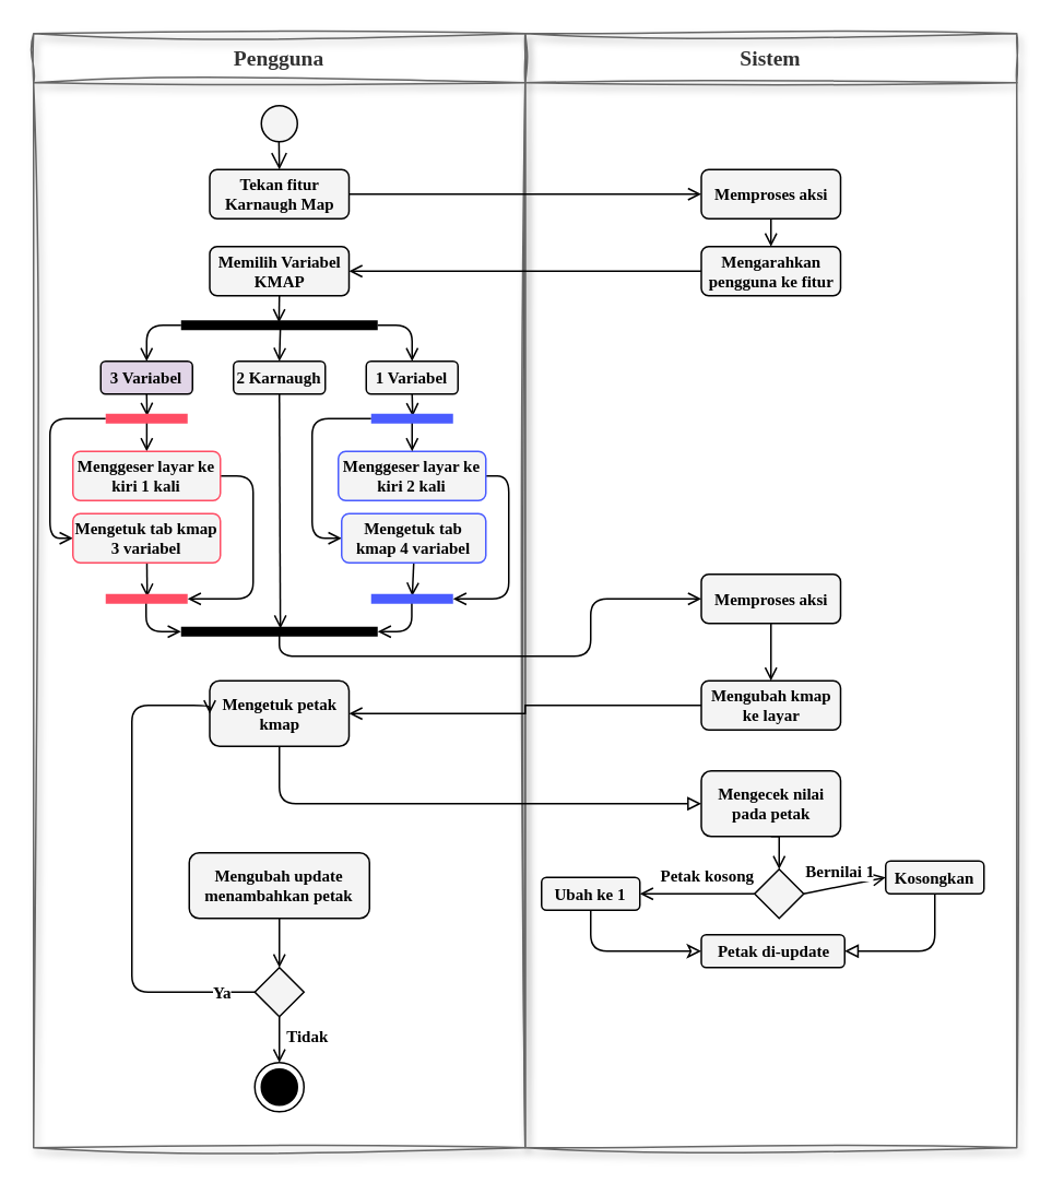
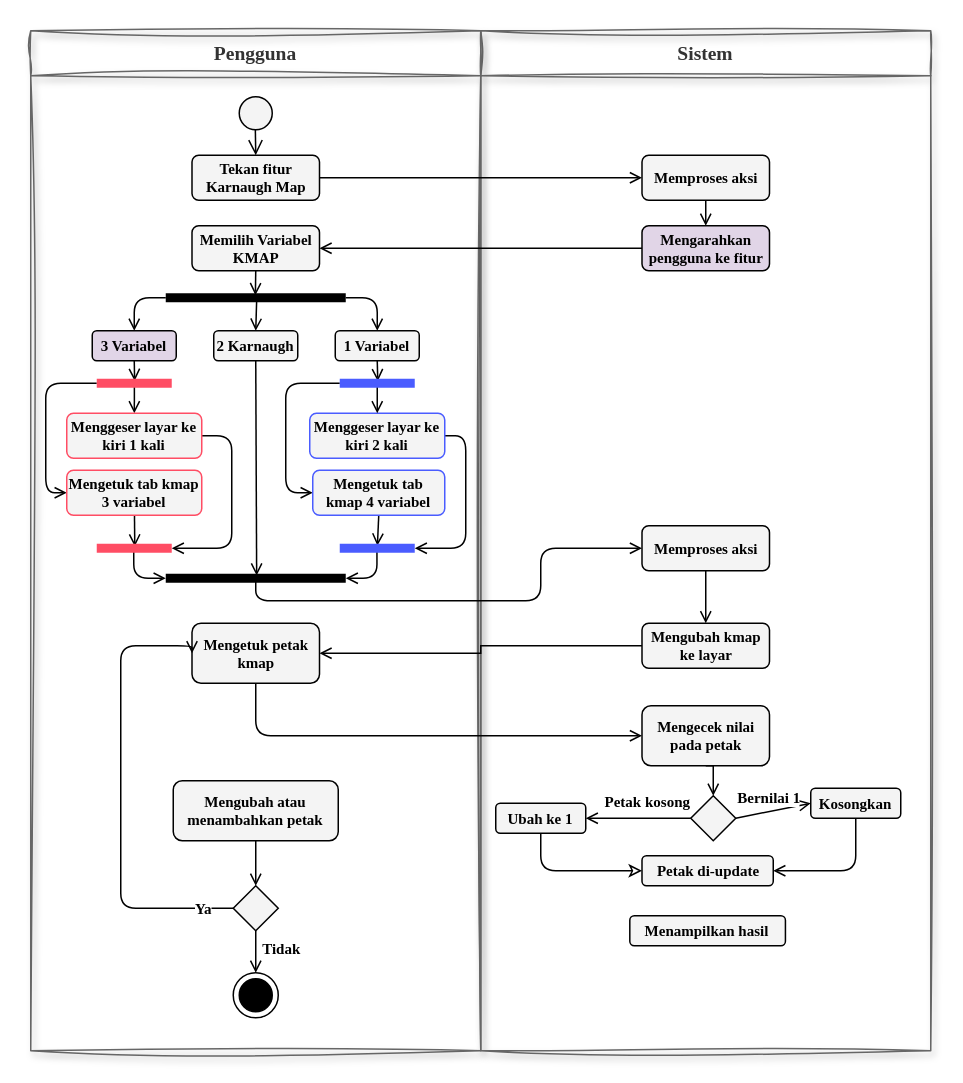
- <mxCell id="49" value="Mengarahkan pengguna ke fitur" style="rounded=1;whiteSpace=wrap;html=1;fillColor=#f4f4f4;strokeColor=#000;fontFamily=Ubuntu;fontSource=https%3A%2F%2Ffonts.googleapis.com%2Fcss%3Ffamily%3DUbuntu;fontSize=10;fontColor=#000;fontStyle=1" vertex="1" parent="46"><mxGeometry x="107.5" y="130" width="85" height="30" as="geometry" /></mxCell>
+ <mxCell id="49" value="Mengarahkan pengguna ke fitur" style="rounded=1;whiteSpace=wrap;html=1;fillColor=#e1d5e7;strokeColor=#000;fontFamily=Ubuntu;fontSource=https%3A%2F%2Ffonts.googleapis.com%2Fcss%3Ffamily%3DUbuntu;fontSize=10;fontColor=#000;fontStyle=1;" vertex="1" parent="46"><mxGeometry x="107.5" y="130" width="85" height="30" as="geometry" /></mxCell>
- <mxCell id="70" style="edgeStyle=orthogonalEdgeStyle;rounded=1;orthogonalLoop=1;jettySize=auto;html=1;exitX=0.5;exitY=1;exitDx=0;exitDy=0;entryX=0;entryY=0.5;entryDx=0;entryDy=0;endArrow=block;endFill=0;strokeColor=#000;" edge="1" parent="1" source="37" target="54"><mxGeometry relative="1" as="geometry" /></mxCell>
+ <mxCell id="70" style="edgeStyle=orthogonalEdgeStyle;rounded=1;orthogonalLoop=1;jettySize=auto;html=1;exitX=0.5;exitY=1;exitDx=0;exitDy=0;entryX=0;entryY=0.5;entryDx=0;entryDy=0;endArrow=open;endFill=0;strokeColor=#000;" edge="1" parent="1" source="37" target="54"><mxGeometry relative="1" as="geometry" /></mxCell>
- <mxCell id="39" value="Mengubah update menambahkan petak" style="rounded=1;whiteSpace=wrap;html=1;fillColor=#f4f4f4;strokeColor=#000;fontFamily=Ubuntu;fontSource=https%3A%2F%2Ffonts.googleapis.com%2Fcss%3Ffamily%3DUbuntu;fontSize=10;fontColor=#000;fontStyle=1" vertex="1" parent="2"><mxGeometry x="95" y="500" width="110" height="40" as="geometry" /></mxCell>
+ <mxCell id="39" value="Mengubah atau menambahkan petak" style="rounded=1;whiteSpace=wrap;html=1;fillColor=#f4f4f4;strokeColor=#000;fontFamily=Ubuntu;fontSource=https%3A%2F%2Ffonts.googleapis.com%2Fcss%3Ffamily%3DUbuntu;fontSize=10;fontColor=#000;fontStyle=1" vertex="1" parent="2"><mxGeometry x="95" y="500" width="110" height="40" as="geometry" /></mxCell>
- <mxCell id="62" style="edgeStyle=orthogonalEdgeStyle;rounded=1;orthogonalLoop=1;jettySize=auto;html=1;exitX=0.5;exitY=1;exitDx=0;exitDy=0;entryX=1;entryY=0.5;entryDx=0;entryDy=0;endArrow=block;endFill=0;strokeColor=#000;" edge="1" parent="46" source="63" target="64"><mxGeometry relative="1" as="geometry" /></mxCell>
+ <mxCell id="62" style="edgeStyle=orthogonalEdgeStyle;rounded=1;orthogonalLoop=1;jettySize=auto;html=1;exitX=0.5;exitY=1;exitDx=0;exitDy=0;entryX=1;entryY=0.5;entryDx=0;entryDy=0;endArrow=open;endFill=0;strokeColor=#000;" edge="1" parent="46" source="63" target="64"><mxGeometry relative="1" as="geometry" /></mxCell>
+ <mxCell id="65" value="Menampilkan hasil" style="rounded=1;whiteSpace=wrap;html=1;fillColor=#f4f4f4;strokeColor=#000;fontFamily=Ubuntu;fontSource=https%3A%2F%2Ffonts.googleapis.com%2Fcss%3Ffamily%3DUbuntu;fontSize=10;fontColor=#000;fontStyle=1" vertex="1" parent="46"><mxGeometry x="99.37" y="590" width="103.75" height="20" as="geometry" /></mxCell>
